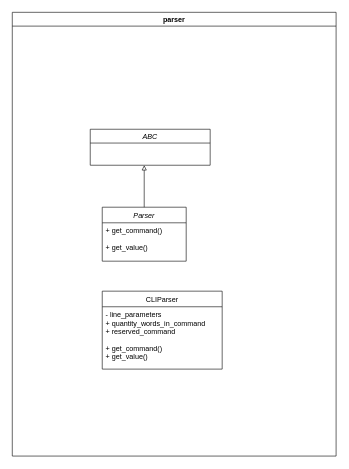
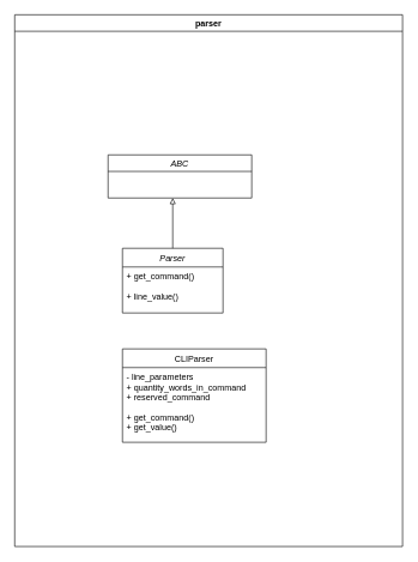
- <mxCell id="5" value="+ get_command()&#10;&#10;+ get_value()&#10;" style="text;strokeColor=none;fillColor=none;align=left;verticalAlign=top;spacingLeft=4;spacingRight=4;overflow=hidden;rotatable=0;points=[[0,0.5],[1,0.5]];portConstraint=eastwest;" vertex="1" parent="4"><mxGeometry y="26" width="140" height="64" as="geometry" /></mxCell>
+ <mxCell id="5" value="+ get_command()&#10;&#10;+ line_value()&#10;" style="text;strokeColor=none;fillColor=none;align=left;verticalAlign=top;spacingLeft=4;spacingRight=4;overflow=hidden;rotatable=0;points=[[0,0.5],[1,0.5]];portConstraint=eastwest;" vertex="1" parent="4"><mxGeometry y="26" width="140" height="64" as="geometry" /></mxCell>
